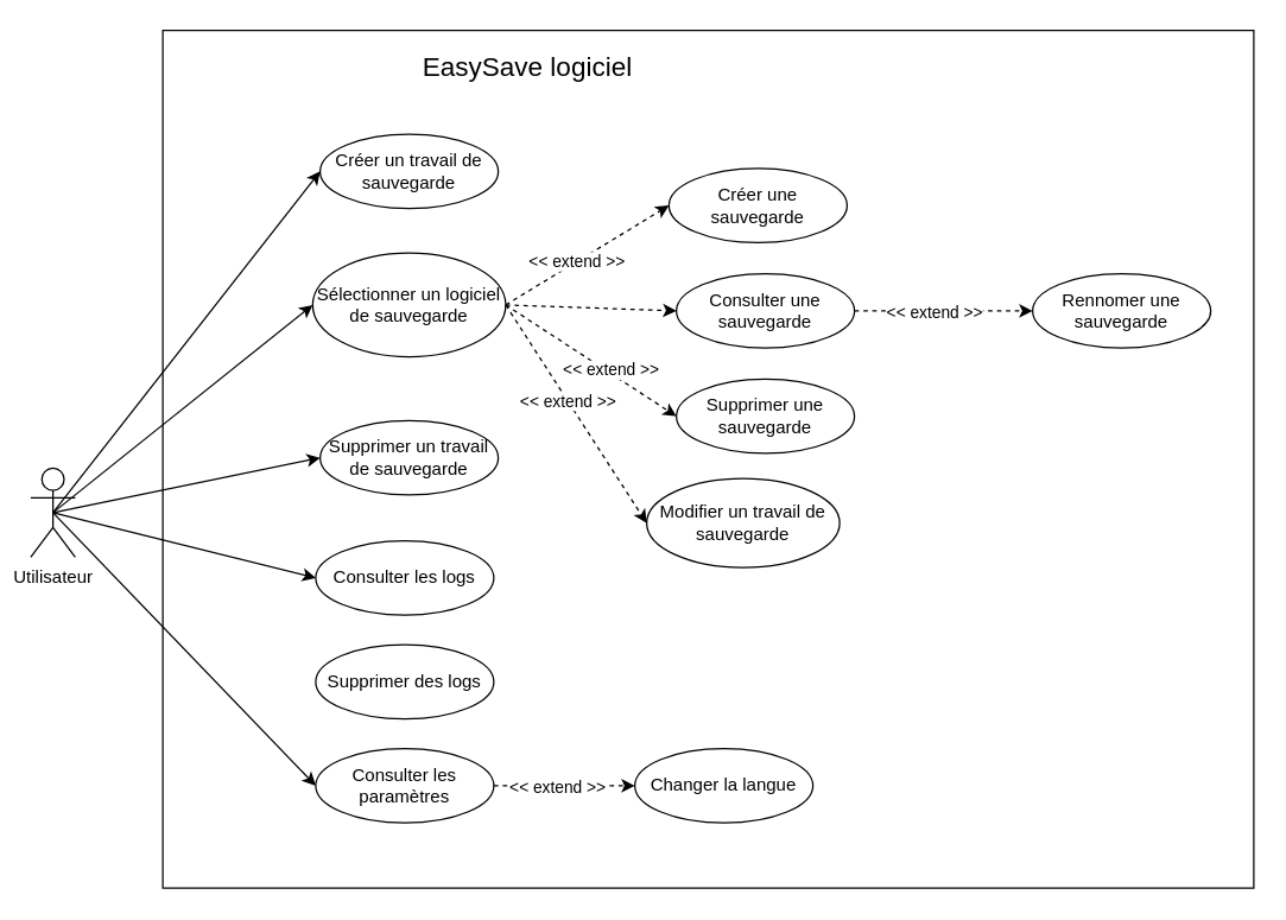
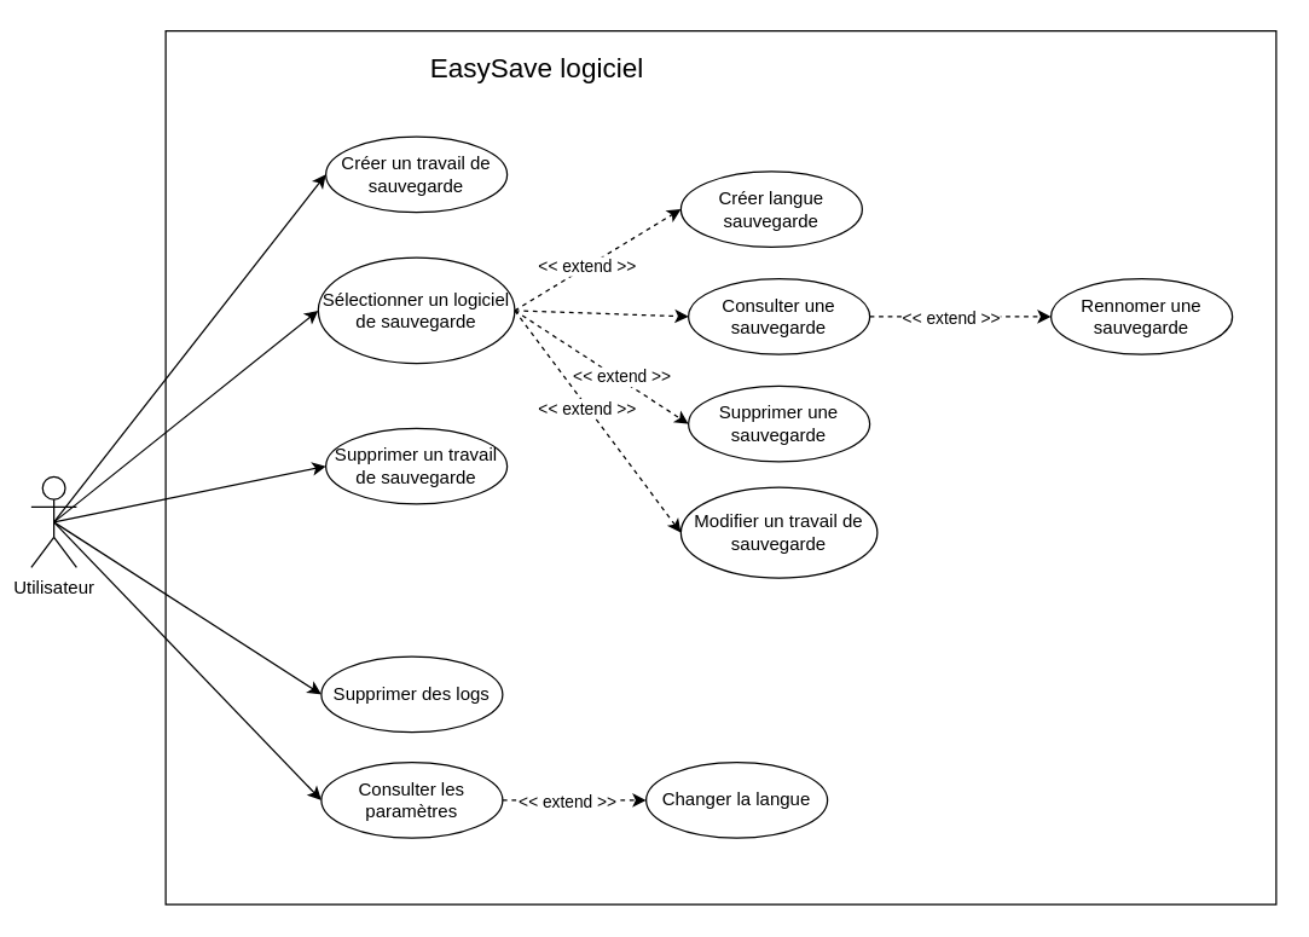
- <mxCell id="13" value="Créer une sauvegarde" style="ellipse;whiteSpace=wrap;html=1;" vertex="1" parent="1"><mxGeometry x="450" y="113" width="120" height="50" as="geometry" /></mxCell>
+ <mxCell id="13" value="Créer langue sauvegarde" style="ellipse;whiteSpace=wrap;html=1;" vertex="1" parent="1"><mxGeometry x="450" y="113" width="120" height="50" as="geometry" /></mxCell>
- <mxCell id="30" value="Modifier un travail de sauvegarde" style="ellipse;whiteSpace=wrap;html=1;" vertex="1" parent="1"><mxGeometry x="435" y="322" width="130" height="60" as="geometry" /></mxCell>
+ <mxCell id="30" value="Modifier un travail de sauvegarde" style="ellipse;whiteSpace=wrap;html=1;" vertex="1" parent="1"><mxGeometry x="450" y="322" width="130" height="60" as="geometry" /></mxCell>
- <mxCell id="3" style="rounded=0;orthogonalLoop=1;jettySize=auto;html=1;exitX=0.5;exitY=0.5;exitDx=0;exitDy=0;exitPerimeter=0;entryX=0;entryY=0.5;entryDx=0;entryDy=0;" edge="1" parent="1" source="9" target="11"><mxGeometry relative="1" as="geometry" /></mxCell>
- <mxCell id="11" value="Consulter les logs" style="ellipse;whiteSpace=wrap;html=1;" vertex="1" parent="1"><mxGeometry x="212" y="364" width="120" height="50" as="geometry" /></mxCell>
+ <mxCell id="4" style="rounded=0;orthogonalLoop=1;jettySize=auto;html=1;exitX=0.5;exitY=0.5;exitDx=0;exitDy=0;exitPerimeter=0;entryX=0;entryY=0.5;entryDx=0;entryDy=0;" edge="1" parent="1" source="9" target="14"><mxGeometry relative="1" as="geometry" /></mxCell>
